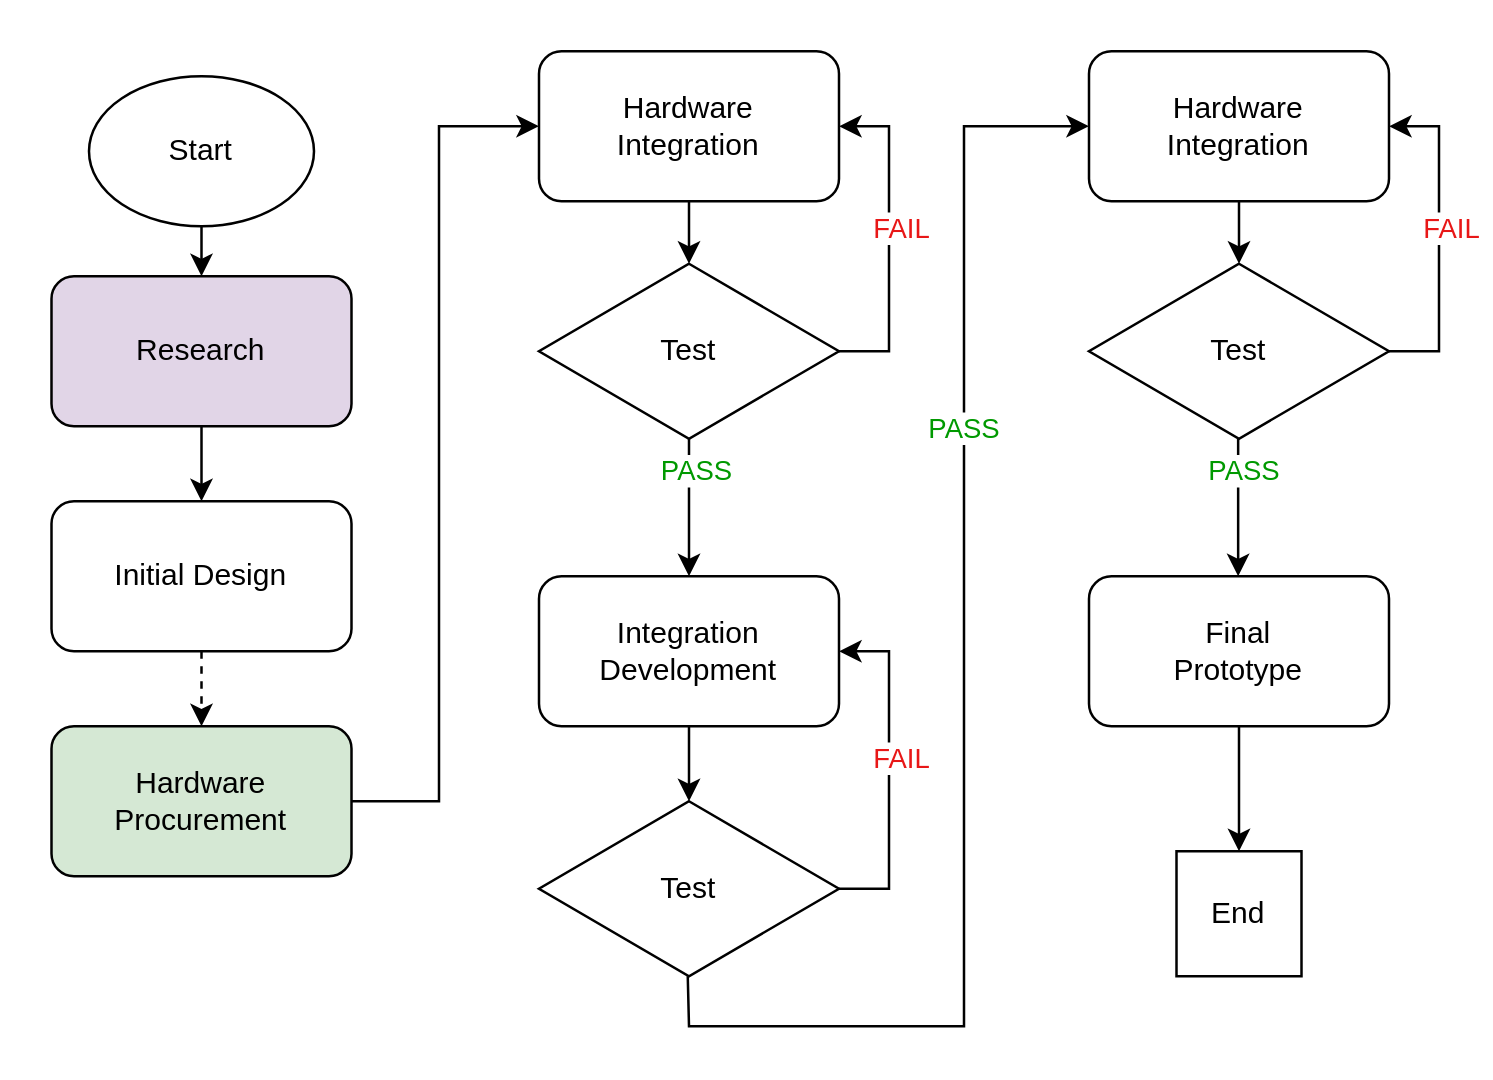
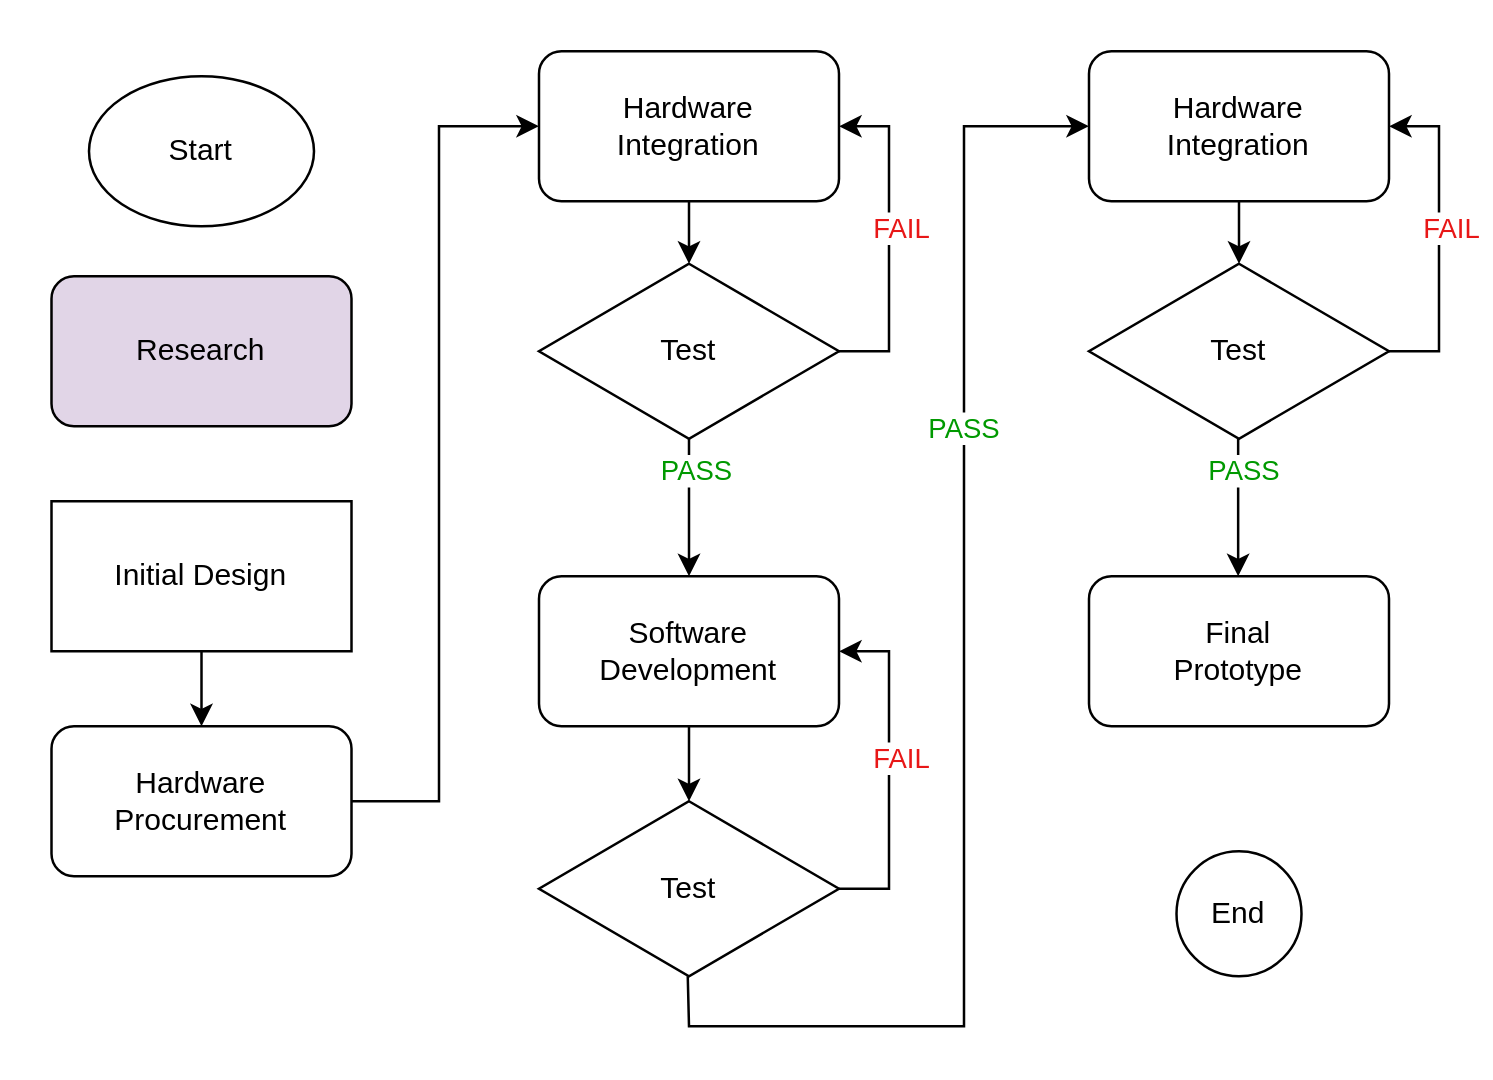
- <mxCell id="2" value="" style="edgeStyle=none;html=1;" edge="1" parent="1" source="3" target="5"><mxGeometry relative="1" as="geometry" /></mxCell>
- <mxCell id="4" value="" style="edgeStyle=none;html=1;" edge="1" parent="1" source="5" target="7"><mxGeometry relative="1" as="geometry" /></mxCell>
- <mxCell id="7" value="Initial Design" style="whiteSpace=wrap;html=1;rounded=1;" vertex="1" parent="1"><mxGeometry x="20" y="200" width="120" height="60" as="geometry" /></mxCell>
+ <mxCell id="7" value="Initial Design" style="whiteSpace=wrap;html=1;rounded=0;" vertex="1" parent="1"><mxGeometry x="20" y="200" width="120" height="60" as="geometry" /></mxCell>
- <mxCell id="18" value="Integration Development" style="whiteSpace=wrap;html=1;rounded=1;" vertex="1" parent="1"><mxGeometry x="215" y="230" width="120" height="60" as="geometry" /></mxCell>
+ <mxCell id="18" value="Software Development" style="whiteSpace=wrap;html=1;rounded=1;" vertex="1" parent="1"><mxGeometry x="215" y="230" width="120" height="60" as="geometry" /></mxCell>
- <mxCell id="6" value="" style="edgeStyle=none;html=1;dashed=1;" edge="1" parent="1" source="7" target="9"><mxGeometry relative="1" as="geometry" /></mxCell>
+ <mxCell id="6" value="" style="edgeStyle=none;html=1;" edge="1" parent="1" source="7" target="9"><mxGeometry relative="1" as="geometry" /></mxCell>
- <mxCell id="31" value="" style="edgeStyle=none;rounded=0;html=1;fontColor=#009900;" edge="1" parent="1" source="32" target="33"><mxGeometry relative="1" as="geometry" /></mxCell>
- <mxCell id="9" value="Hardware Procurement" style="whiteSpace=wrap;html=1;rounded=1;fillColor=#d5e8d4;" vertex="1" parent="1"><mxGeometry x="20" y="290" width="120" height="60" as="geometry" /></mxCell>
+ <mxCell id="9" value="Hardware Procurement" style="whiteSpace=wrap;html=1;rounded=1;" vertex="1" parent="1"><mxGeometry x="20" y="290" width="120" height="60" as="geometry" /></mxCell>
- <mxCell id="33" value="End" style="whiteSpace=wrap;html=1;rounded=0;" vertex="1" parent="1"><mxGeometry x="470" y="340" width="50" height="50" as="geometry" /></mxCell>
+ <mxCell id="33" value="End" style="ellipse;whiteSpace=wrap;html=1;rounded=1;" vertex="1" parent="1"><mxGeometry x="470" y="340" width="50" height="50" as="geometry" /></mxCell>
